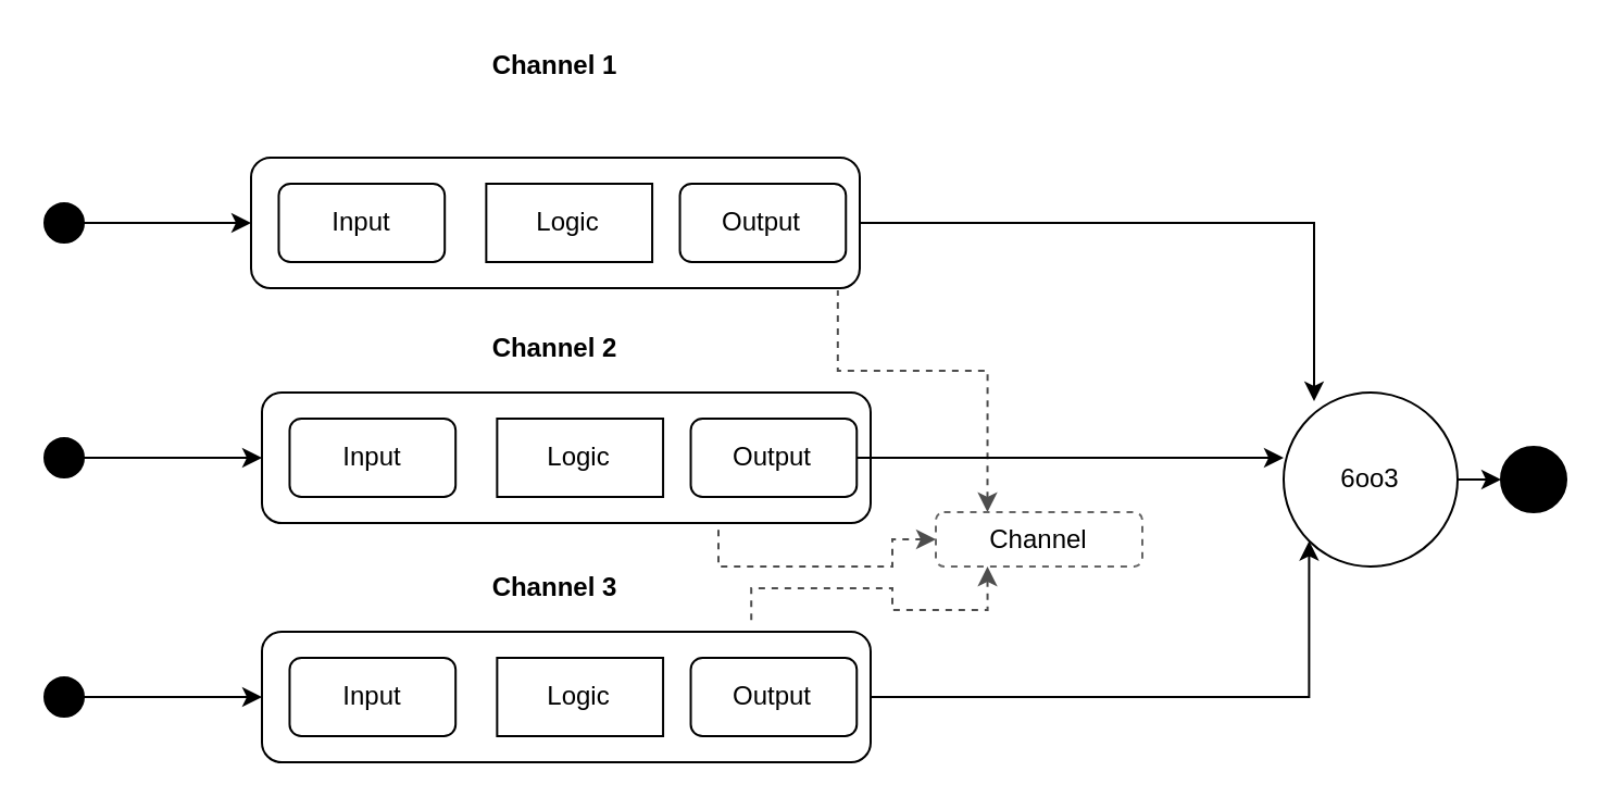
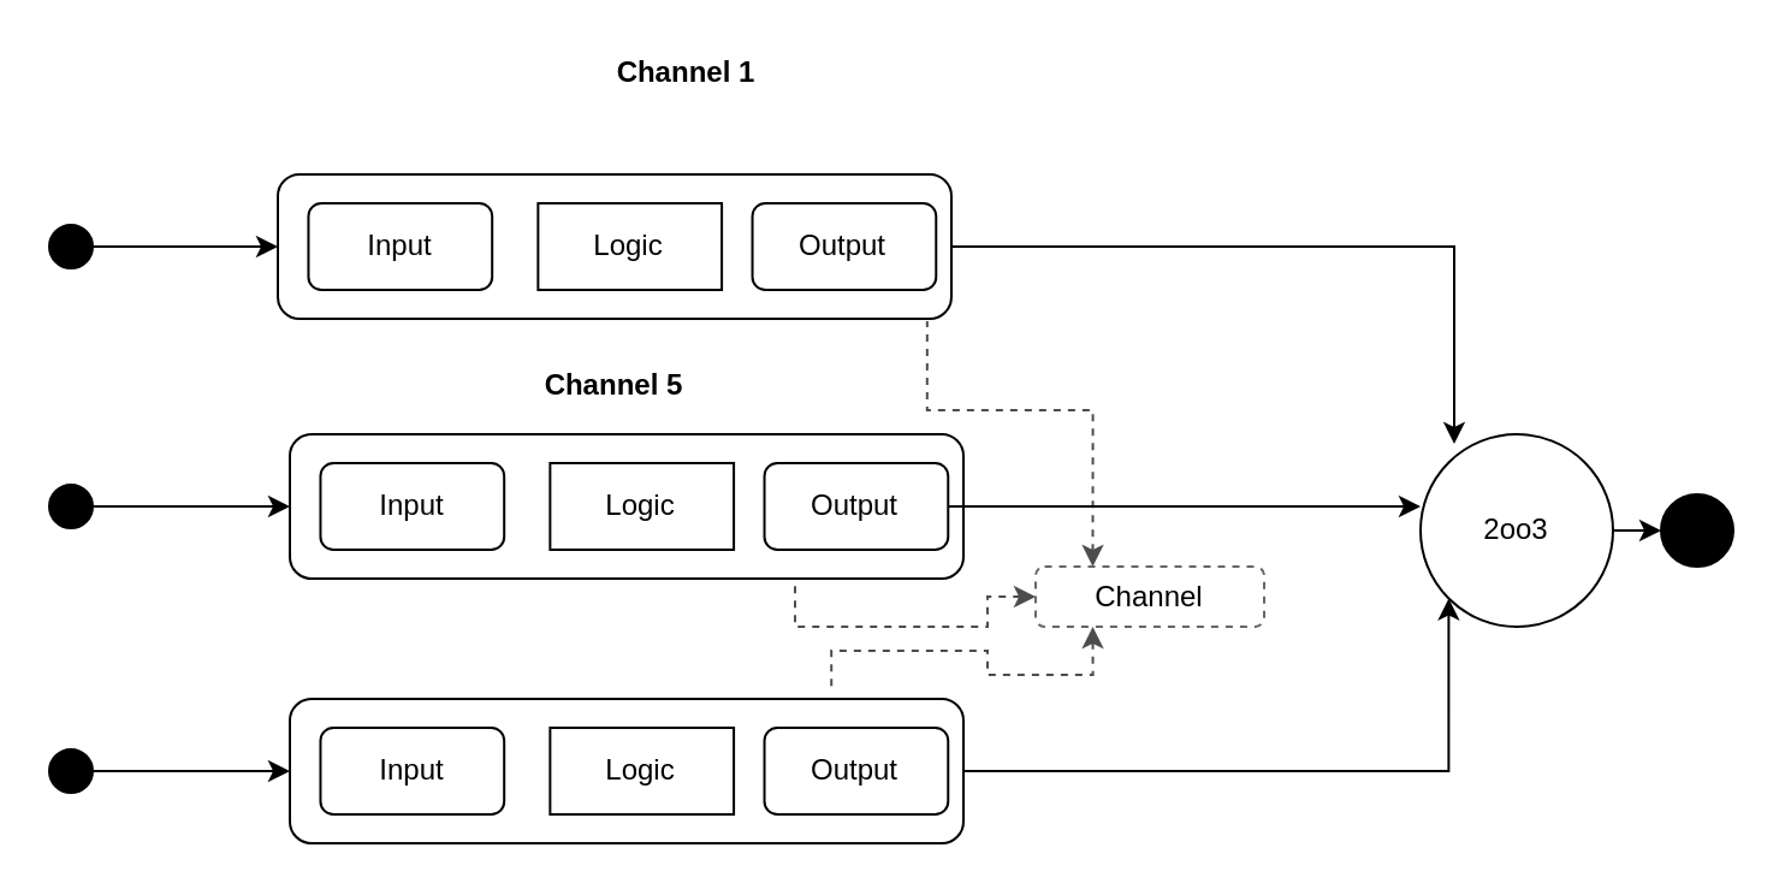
- <mxCell id="6" value="&lt;b&gt;Channel 1&lt;/b&gt;" style="text;html=1;strokeColor=none;fillColor=none;align=center;verticalAlign=middle;whiteSpace=wrap;rounded=0;" parent="1" vertex="1"><mxGeometry x="220" y="20" width="70" height="20" as="geometry" /></mxCell>
+ <mxCell id="6" value="&lt;b&gt;Channel 1&lt;/b&gt;" style="text;html=1;strokeColor=none;fillColor=none;align=center;verticalAlign=middle;whiteSpace=wrap;rounded=0;" parent="1" vertex="1"><mxGeometry x="250" y="20" width="70" height="20" as="geometry" /></mxCell>
- <mxCell id="5" value="&lt;b&gt;Channel 2&lt;/b&gt;" style="text;html=1;strokeColor=none;fillColor=none;align=center;verticalAlign=middle;whiteSpace=wrap;rounded=0;" parent="1" vertex="1"><mxGeometry x="220" y="150" width="70" height="20" as="geometry" /></mxCell>
+ <mxCell id="5" value="&lt;b&gt;Channel 5&lt;/b&gt;" style="text;html=1;strokeColor=none;fillColor=none;align=center;verticalAlign=middle;whiteSpace=wrap;rounded=0;" parent="1" vertex="1"><mxGeometry x="220" y="150" width="70" height="20" as="geometry" /></mxCell>
- <mxCell id="12" value="6oo3" style="ellipse;whiteSpace=wrap;html=1;aspect=fixed;strokeColor=#000000;fillColor=#FFFFFF;" parent="1" vertex="1"><mxGeometry x="590" y="180" width="80" height="80" as="geometry" /></mxCell>
+ <mxCell id="12" value="2oo3" style="ellipse;whiteSpace=wrap;html=1;aspect=fixed;strokeColor=#000000;fillColor=#FFFFFF;" parent="1" vertex="1"><mxGeometry x="590" y="180" width="80" height="80" as="geometry" /></mxCell>
- <mxCell id="31" value="&lt;b&gt;Channel 3&lt;/b&gt;" style="text;html=1;strokeColor=none;fillColor=none;align=center;verticalAlign=middle;whiteSpace=wrap;rounded=0;" vertex="1" parent="1"><mxGeometry x="220" y="260" width="70" height="20" as="geometry" /></mxCell>
